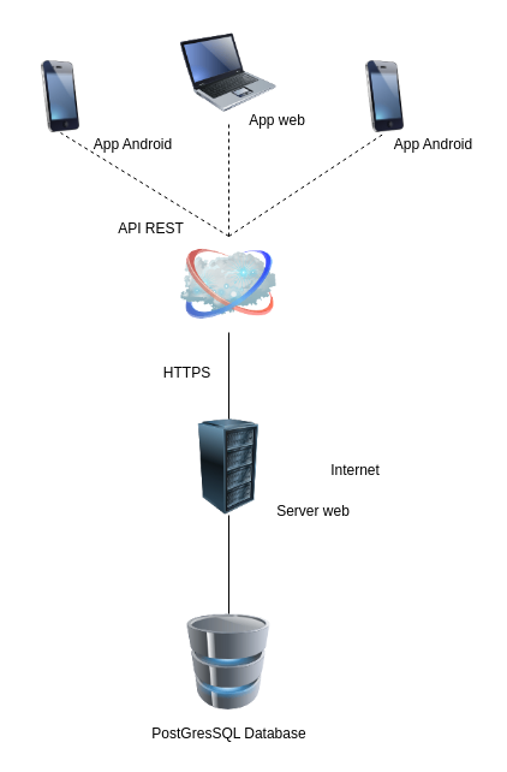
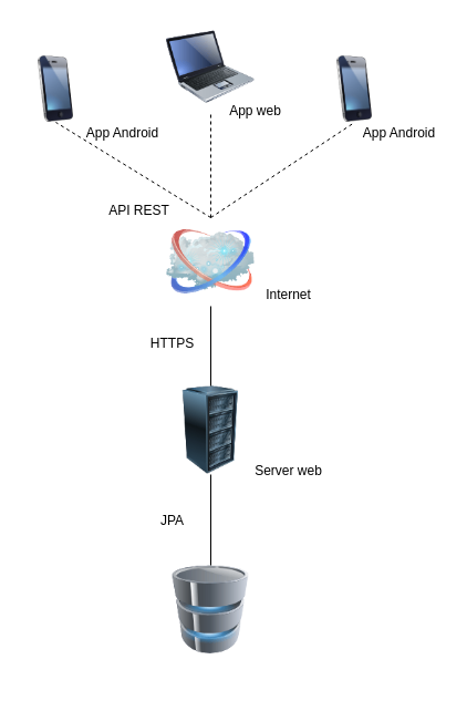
- <mxCell id="9" value="Internet" style="text;html=1;align=center;verticalAlign=middle;resizable=0;points=[];autosize=1;strokeColor=none;fillColor=none;" vertex="1" parent="1"><mxGeometry x="265" y="381" width="60" height="20" as="geometry" /></mxCell>
+ <mxCell id="9" value="Internet" style="text;html=1;align=center;verticalAlign=middle;resizable=0;points=[];autosize=1;strokeColor=none;fillColor=none;" vertex="1" parent="1"><mxGeometry x="230" y="256" width="60" height="20" as="geometry" /></mxCell>
+ <mxCell id="21" value="JPA" style="text;html=1;align=center;verticalAlign=middle;resizable=0;points=[];autosize=1;strokeColor=none;fillColor=none;" vertex="1" parent="1"><mxGeometry x="135" y="460" width="40" height="20" as="geometry" /></mxCell>
- <mxCell id="3" value="PostGresSQL Database" style="text;html=1;align=center;verticalAlign=middle;resizable=0;points=[];autosize=1;strokeColor=none;fillColor=none;" vertex="1" parent="1"><mxGeometry x="120" y="600" width="140" height="20" as="geometry" /></mxCell>
